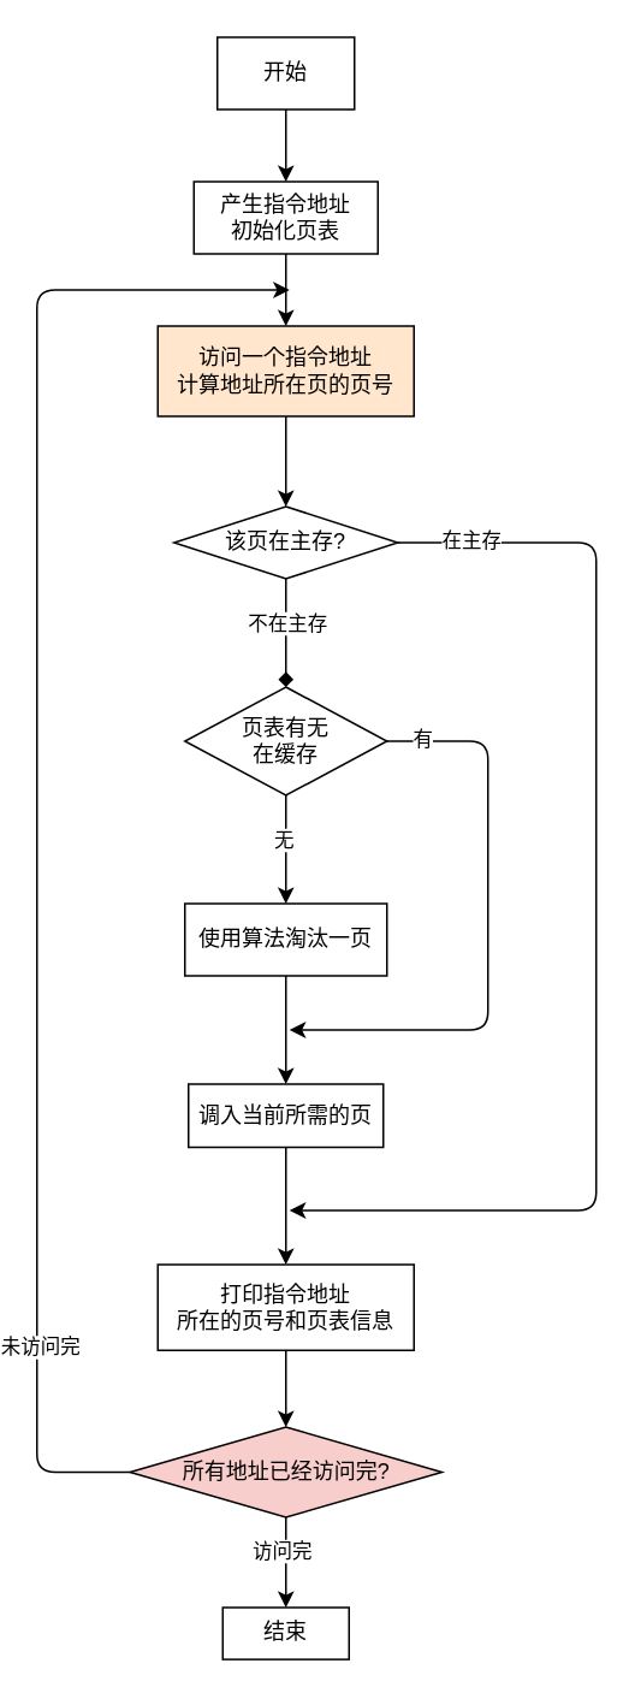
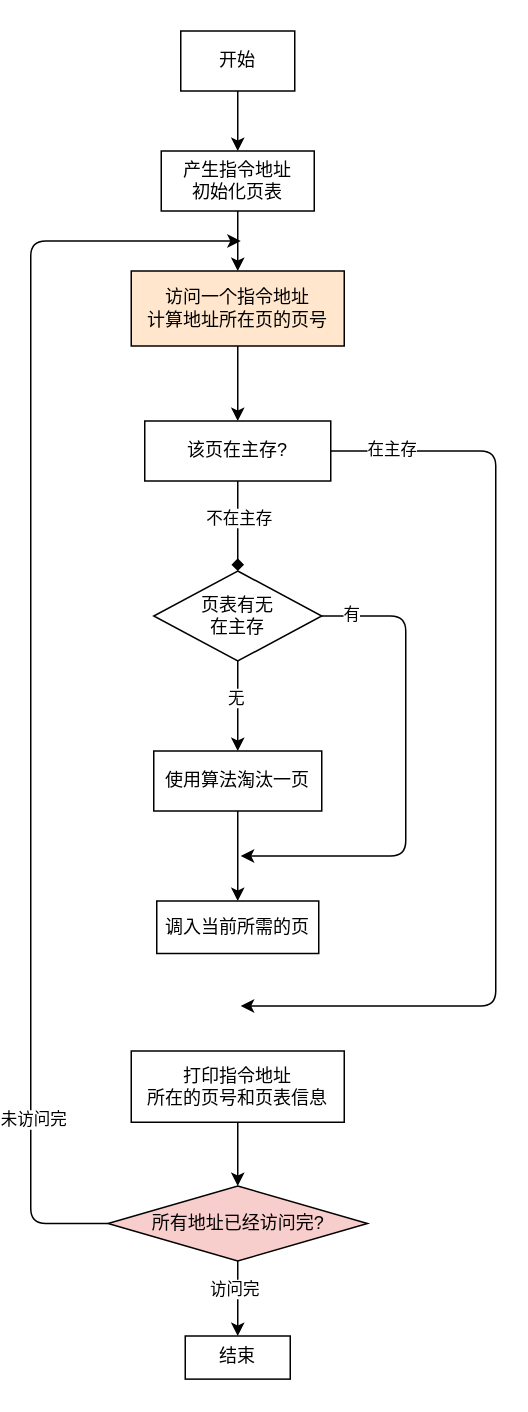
- <mxCell id="12" value="该页在主存?" style="rhombus;whiteSpace=wrap;html=1;" vertex="1" parent="1"><mxGeometry x="96" y="280" width="124" height="40" as="geometry" /></mxCell>
+ <mxCell id="12" value="该页在主存?" style="whiteSpace=wrap;html=1;rounded=0;" vertex="1" parent="1"><mxGeometry x="96" y="280" width="124" height="40" as="geometry" /></mxCell>
- <mxCell id="17" value="页表有无&lt;br&gt;在缓存" style="rhombus;whiteSpace=wrap;html=1;" vertex="1" parent="1"><mxGeometry x="102" y="380" width="112" height="60" as="geometry" /></mxCell>
+ <mxCell id="17" value="页表有无&lt;br&gt;在主存" style="rhombus;whiteSpace=wrap;html=1;" vertex="1" parent="1"><mxGeometry x="102" y="380" width="112" height="60" as="geometry" /></mxCell>
- <mxCell id="20" value="" style="edgeStyle=none;html=1;" edge="1" parent="1" source="21" target="23"><mxGeometry relative="1" as="geometry" /></mxCell>
